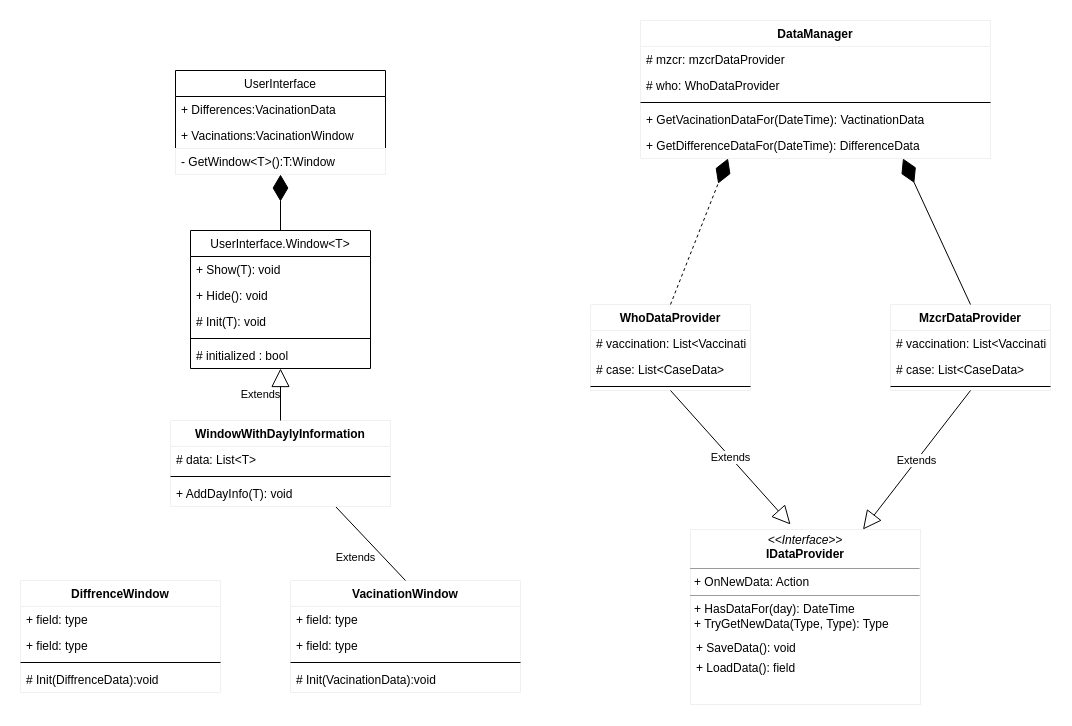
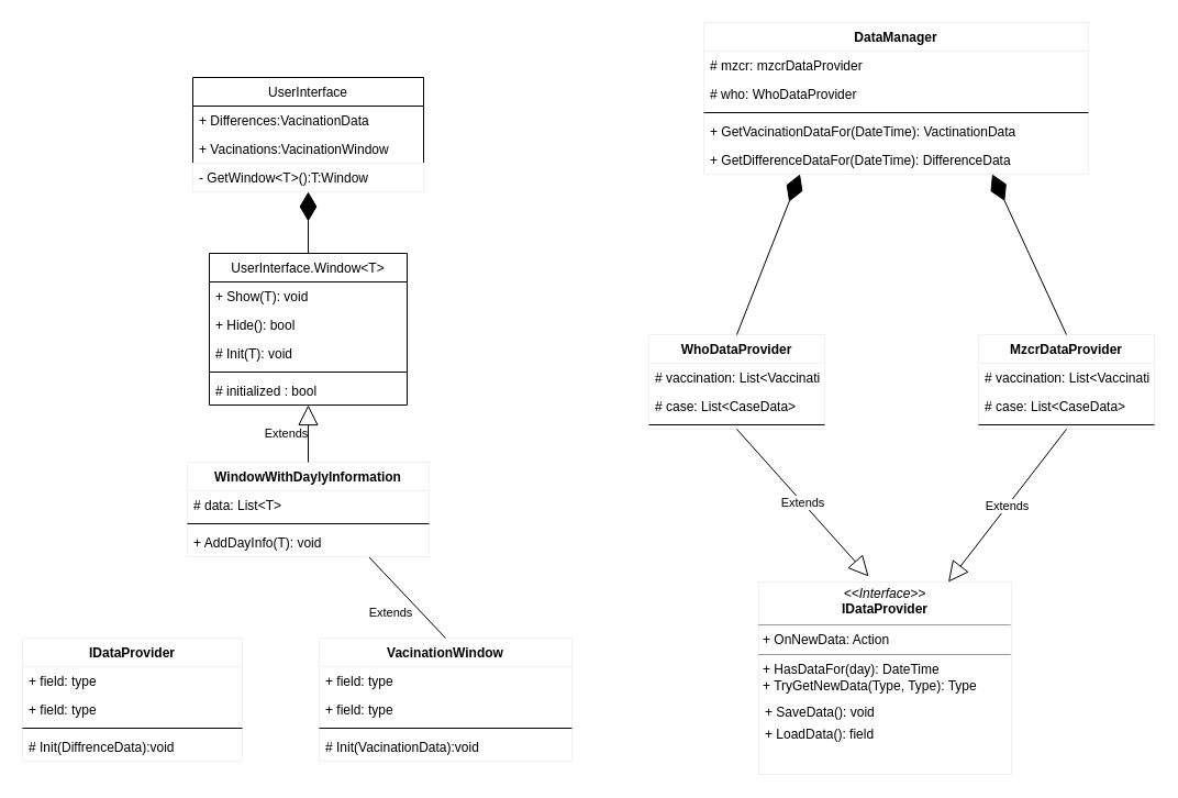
- <mxCell id="48" value="" style="endArrow=diamondThin;endFill=1;endSize=24;html=1;entryX=0.25;entryY=1;entryDx=0;entryDy=0;exitX=0.5;exitY=0;exitDx=0;exitDy=0;dashed=1;" edge="1" parent="1" source="36" target="30"><mxGeometry width="160" relative="1" as="geometry"><mxPoint x="390" y="614" as="sourcePoint" /><mxPoint x="550" y="614" as="targetPoint" /></mxGeometry></mxCell>
+ <mxCell id="48" value="" style="endArrow=diamondThin;endFill=1;endSize=24;html=1;entryX=0.25;entryY=1;entryDx=0;entryDy=0;exitX=0.5;exitY=0;exitDx=0;exitDy=0;" edge="1" parent="1" source="36" target="30"><mxGeometry width="160" relative="1" as="geometry"><mxPoint x="390" y="614" as="sourcePoint" /><mxPoint x="550" y="614" as="targetPoint" /></mxGeometry></mxCell>
- <mxCell id="8" value="+ Hide(): void" style="text;strokeColor=none;fillColor=none;align=left;verticalAlign=top;spacingLeft=4;spacingRight=4;overflow=hidden;rotatable=0;points=[[0,0.5],[1,0.5]];portConstraint=eastwest;" vertex="1" parent="6"><mxGeometry y="52" width="180" height="26" as="geometry" /></mxCell>
+ <mxCell id="8" value="+ Hide(): bool" style="text;strokeColor=none;fillColor=none;align=left;verticalAlign=top;spacingLeft=4;spacingRight=4;overflow=hidden;rotatable=0;points=[[0,0.5],[1,0.5]];portConstraint=eastwest;" vertex="1" parent="6"><mxGeometry y="52" width="180" height="26" as="geometry" /></mxCell>
- <mxCell id="12" value="DiffrenceWindow" style="swimlane;fontStyle=1;align=center;verticalAlign=top;childLayout=stackLayout;horizontal=1;startSize=26;horizontalStack=0;resizeParent=1;resizeParentMax=0;resizeLast=0;collapsible=1;marginBottom=0;strokeColor=#f0f0f0;" vertex="1" parent="1"><mxGeometry x="20" y="580" width="200" height="112" as="geometry" /></mxCell>
+ <mxCell id="12" value="IDataProvider" style="swimlane;fontStyle=1;align=center;verticalAlign=top;childLayout=stackLayout;horizontal=1;startSize=26;horizontalStack=0;resizeParent=1;resizeParentMax=0;resizeLast=0;collapsible=1;marginBottom=0;strokeColor=#f0f0f0;" vertex="1" parent="1"><mxGeometry x="20" y="580" width="200" height="112" as="geometry" /></mxCell>
